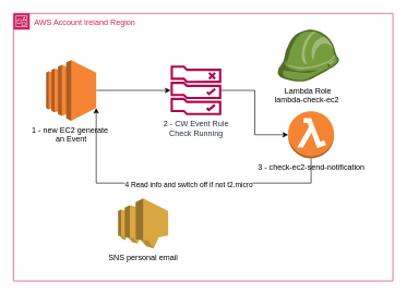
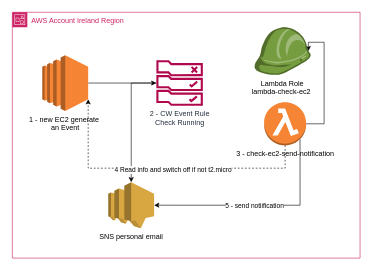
- <mxCell id="3" style="edgeStyle=orthogonalEdgeStyle;rounded=0;orthogonalLoop=1;jettySize=auto;html=1;" edge="1" parent="2" source="4" target="10"><mxGeometry relative="1" as="geometry" /></mxCell>
+ <mxCell id="3" style="edgeStyle=orthogonalEdgeStyle;rounded=0;orthogonalLoop=1;jettySize=auto;html=1;" edge="1" parent="2" source="4" target="14"><mxGeometry relative="1" as="geometry" /></mxCell>
+ <mxCell id="5" style="edgeStyle=orthogonalEdgeStyle;rounded=0;orthogonalLoop=1;jettySize=auto;html=1;entryX=0.96;entryY=0.5;entryDx=0;entryDy=0;entryPerimeter=0;" edge="1" parent="2" source="10" target="11"><mxGeometry relative="1" as="geometry"><Array as="points"><mxPoint x="520" y="186" /><mxPoint x="520" y="50" /></Array></mxGeometry></mxCell>
- <mxCell id="6" style="edgeStyle=orthogonalEdgeStyle;rounded=0;orthogonalLoop=1;jettySize=auto;html=1;entryX=1;entryY=0.79;entryDx=0;entryDy=0;entryPerimeter=0;" edge="1" parent="2" source="10" target="13"><mxGeometry relative="1" as="geometry"><Array as="points"><mxPoint x="455" y="260" /><mxPoint x="127" y="260" /></Array></mxGeometry></mxCell>
+ <mxCell id="6" style="edgeStyle=orthogonalEdgeStyle;rounded=0;orthogonalLoop=1;jettySize=auto;html=1;entryX=1;entryY=0.79;entryDx=0;entryDy=0;entryPerimeter=0;dashed=1;" edge="1" parent="2" source="10" target="13"><mxGeometry relative="1" as="geometry"><Array as="points"><mxPoint x="455" y="260" /><mxPoint x="127" y="260" /></Array></mxGeometry></mxCell>
+ <mxCell id="8" style="edgeStyle=orthogonalEdgeStyle;rounded=0;orthogonalLoop=1;jettySize=auto;html=1;exitX=0.855;exitY=0.855;exitDx=0;exitDy=0;exitPerimeter=0;entryX=1;entryY=0.5;entryDx=0;entryDy=0;entryPerimeter=0;" edge="1" parent="2" source="10" target="14"><mxGeometry relative="1" as="geometry"><Array as="points"><mxPoint x="480" y="322" /></Array></mxGeometry></mxCell>
+ <mxCell id="9" value="5 - send notiification" style="edgeLabel;html=1;align=center;verticalAlign=middle;resizable=0;points=[];" vertex="1" connectable="0" parent="8"><mxGeometry x="0.06" y="1" relative="1" as="geometry"><mxPoint as="offset" /></mxGeometry></mxCell>
